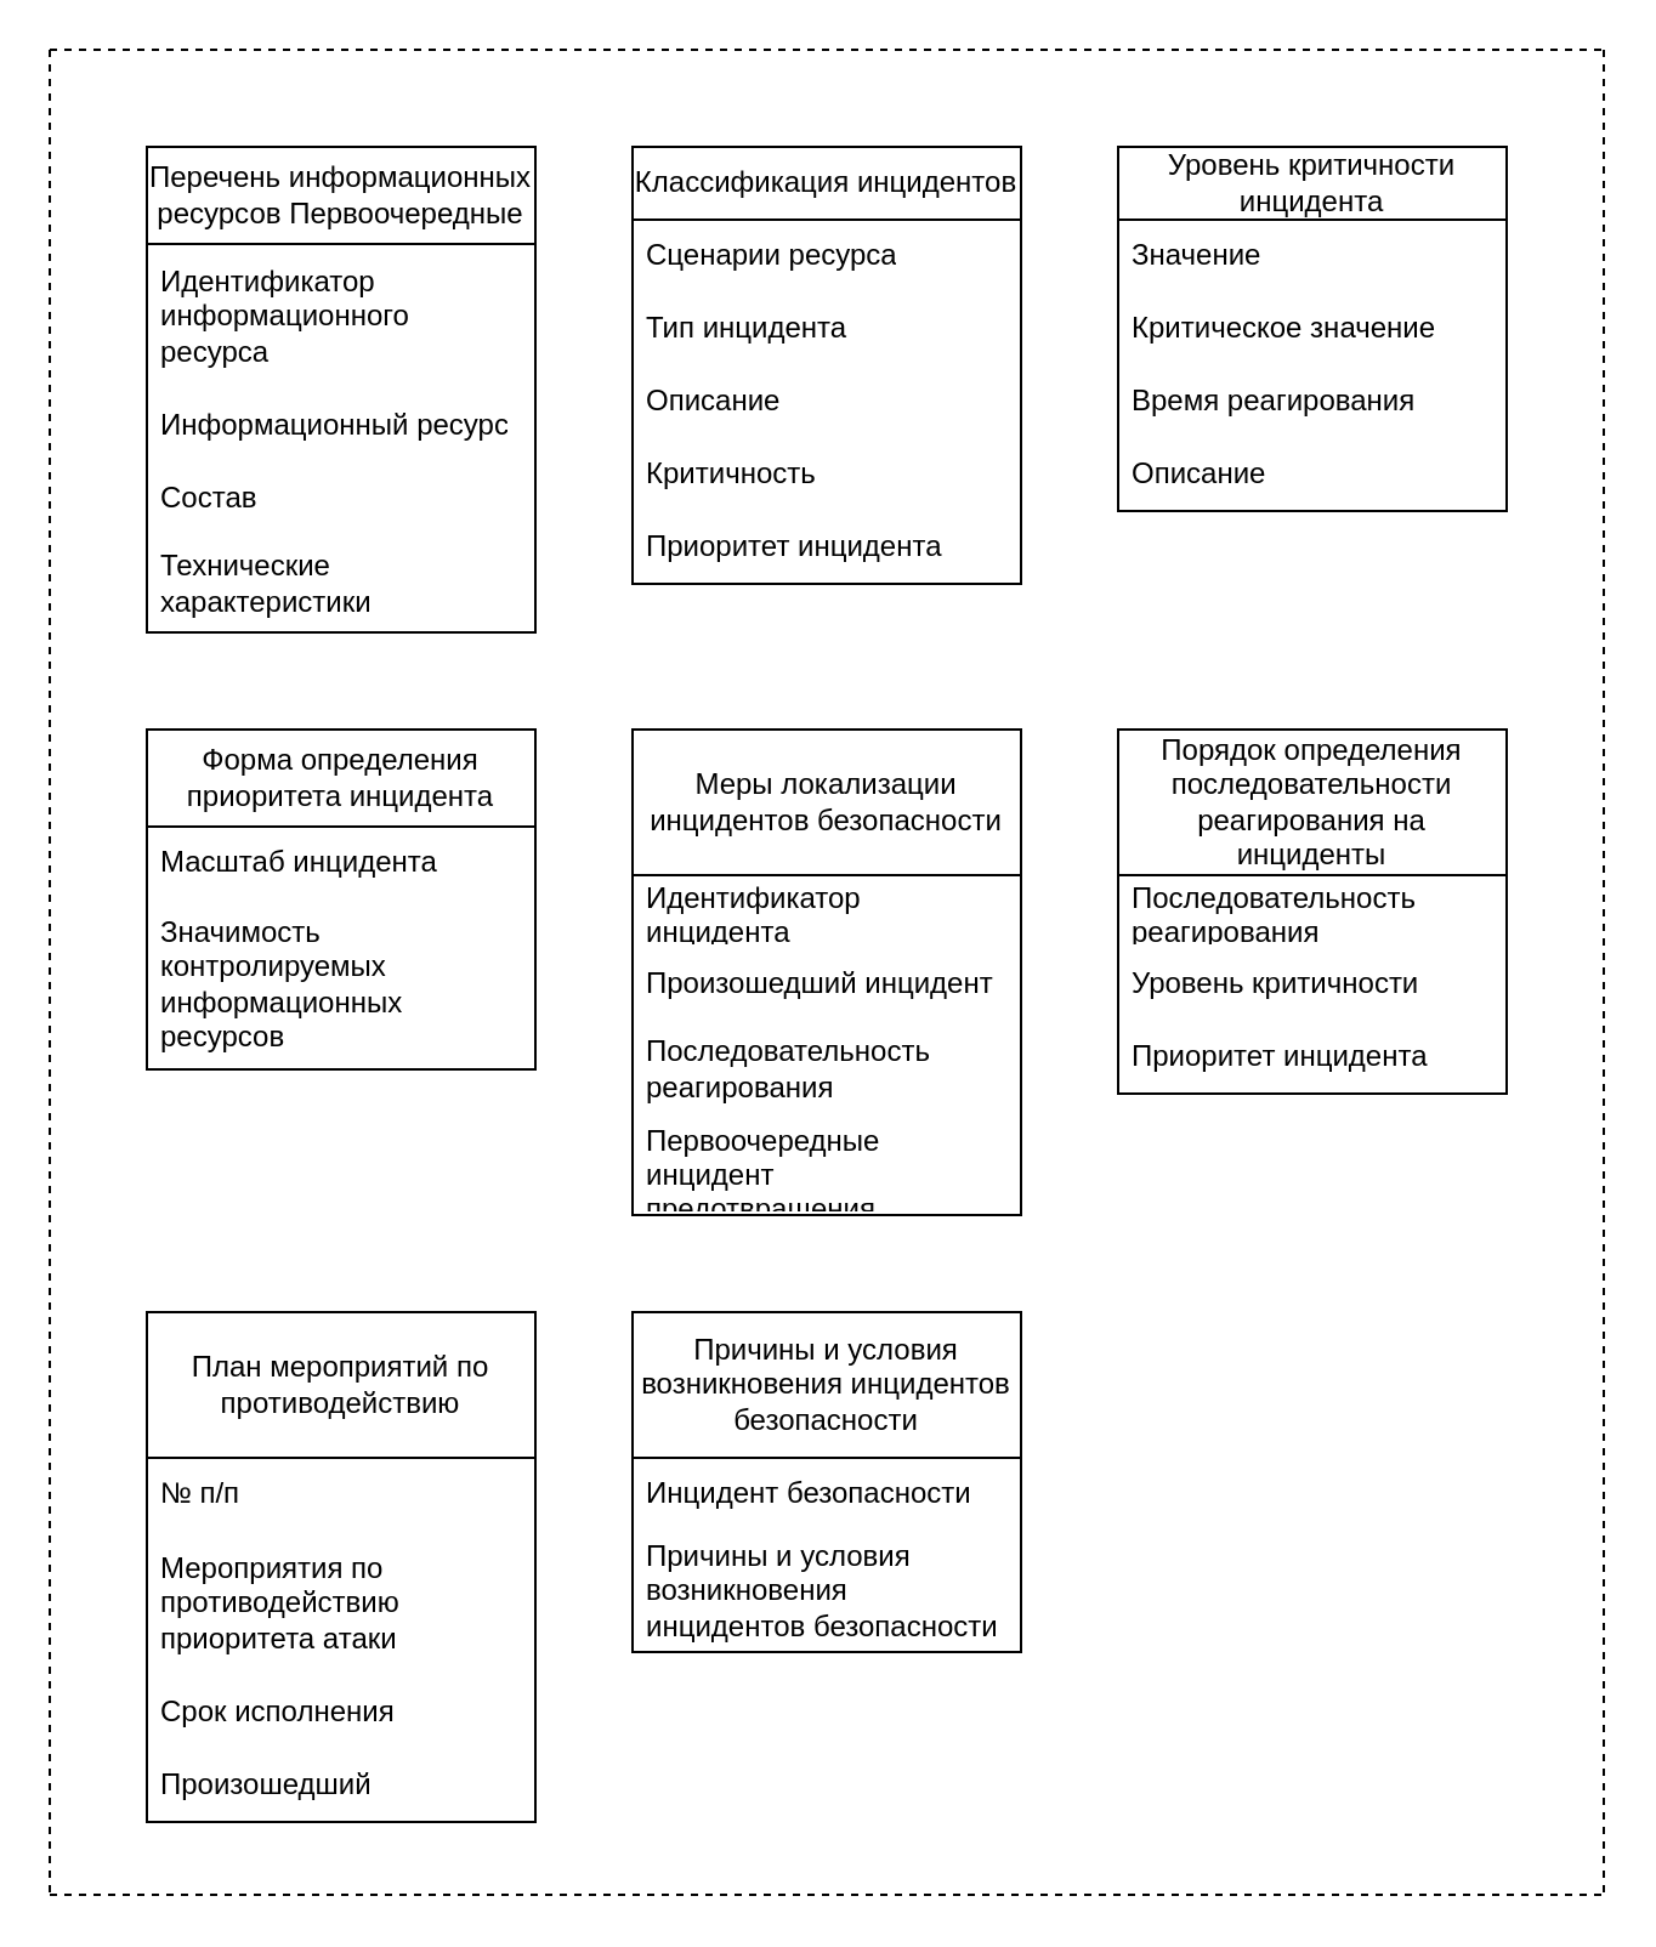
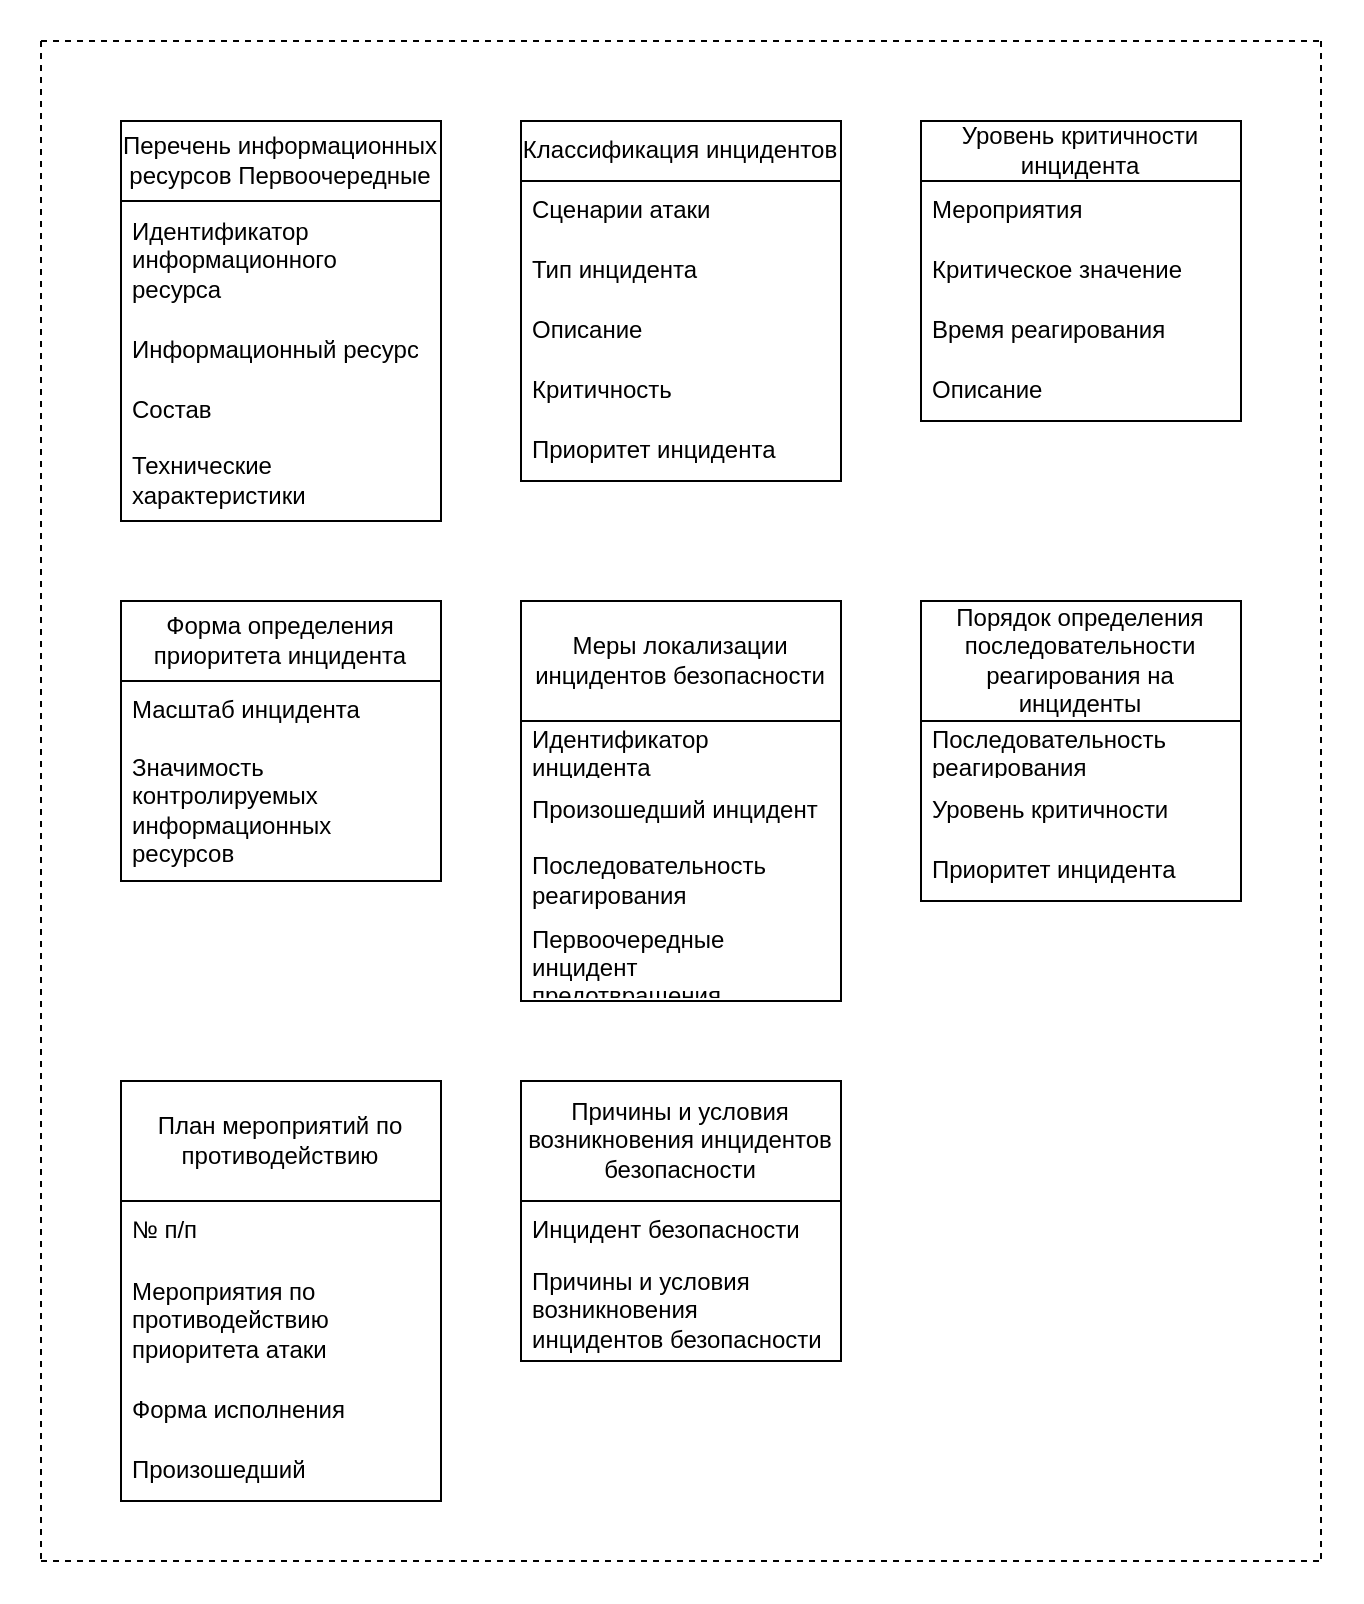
- <mxCell id="12" value="Сценарии ресурса" style="text;strokeColor=none;fillColor=none;align=left;verticalAlign=middle;spacingLeft=4;spacingRight=4;overflow=hidden;points=[[0,0.5],[1,0.5]];portConstraint=eastwest;rotatable=0;whiteSpace=wrap;html=1;" vertex="1" parent="11"><mxGeometry y="30" width="160" height="30" as="geometry" /></mxCell>
+ <mxCell id="12" value="Сценарии атаки" style="text;strokeColor=none;fillColor=none;align=left;verticalAlign=middle;spacingLeft=4;spacingRight=4;overflow=hidden;points=[[0,0.5],[1,0.5]];portConstraint=eastwest;rotatable=0;whiteSpace=wrap;html=1;" vertex="1" parent="11"><mxGeometry y="30" width="160" height="30" as="geometry" /></mxCell>
- <mxCell id="32" value="&lt;div&gt;Значение&lt;/div&gt;" style="text;strokeColor=none;fillColor=none;align=left;verticalAlign=middle;spacingLeft=4;spacingRight=4;overflow=hidden;points=[[0,0.5],[1,0.5]];portConstraint=eastwest;rotatable=0;whiteSpace=wrap;html=1;" vertex="1" parent="31"><mxGeometry y="30" width="160" height="30" as="geometry" /></mxCell>
+ <mxCell id="32" value="&lt;div&gt;Мероприятия&lt;/div&gt;" style="text;strokeColor=none;fillColor=none;align=left;verticalAlign=middle;spacingLeft=4;spacingRight=4;overflow=hidden;points=[[0,0.5],[1,0.5]];portConstraint=eastwest;rotatable=0;whiteSpace=wrap;html=1;" vertex="1" parent="31"><mxGeometry y="30" width="160" height="30" as="geometry" /></mxCell>
- <mxCell id="24" value="Срок исполнения" style="text;strokeColor=none;fillColor=none;align=left;verticalAlign=middle;spacingLeft=4;spacingRight=4;overflow=hidden;points=[[0,0.5],[1,0.5]];portConstraint=eastwest;rotatable=0;whiteSpace=wrap;html=1;" vertex="1" parent="21"><mxGeometry y="150" width="160" height="30" as="geometry" /></mxCell>
+ <mxCell id="24" value="Форма исполнения" style="text;strokeColor=none;fillColor=none;align=left;verticalAlign=middle;spacingLeft=4;spacingRight=4;overflow=hidden;points=[[0,0.5],[1,0.5]];portConstraint=eastwest;rotatable=0;whiteSpace=wrap;html=1;" vertex="1" parent="21"><mxGeometry y="150" width="160" height="30" as="geometry" /></mxCell>
